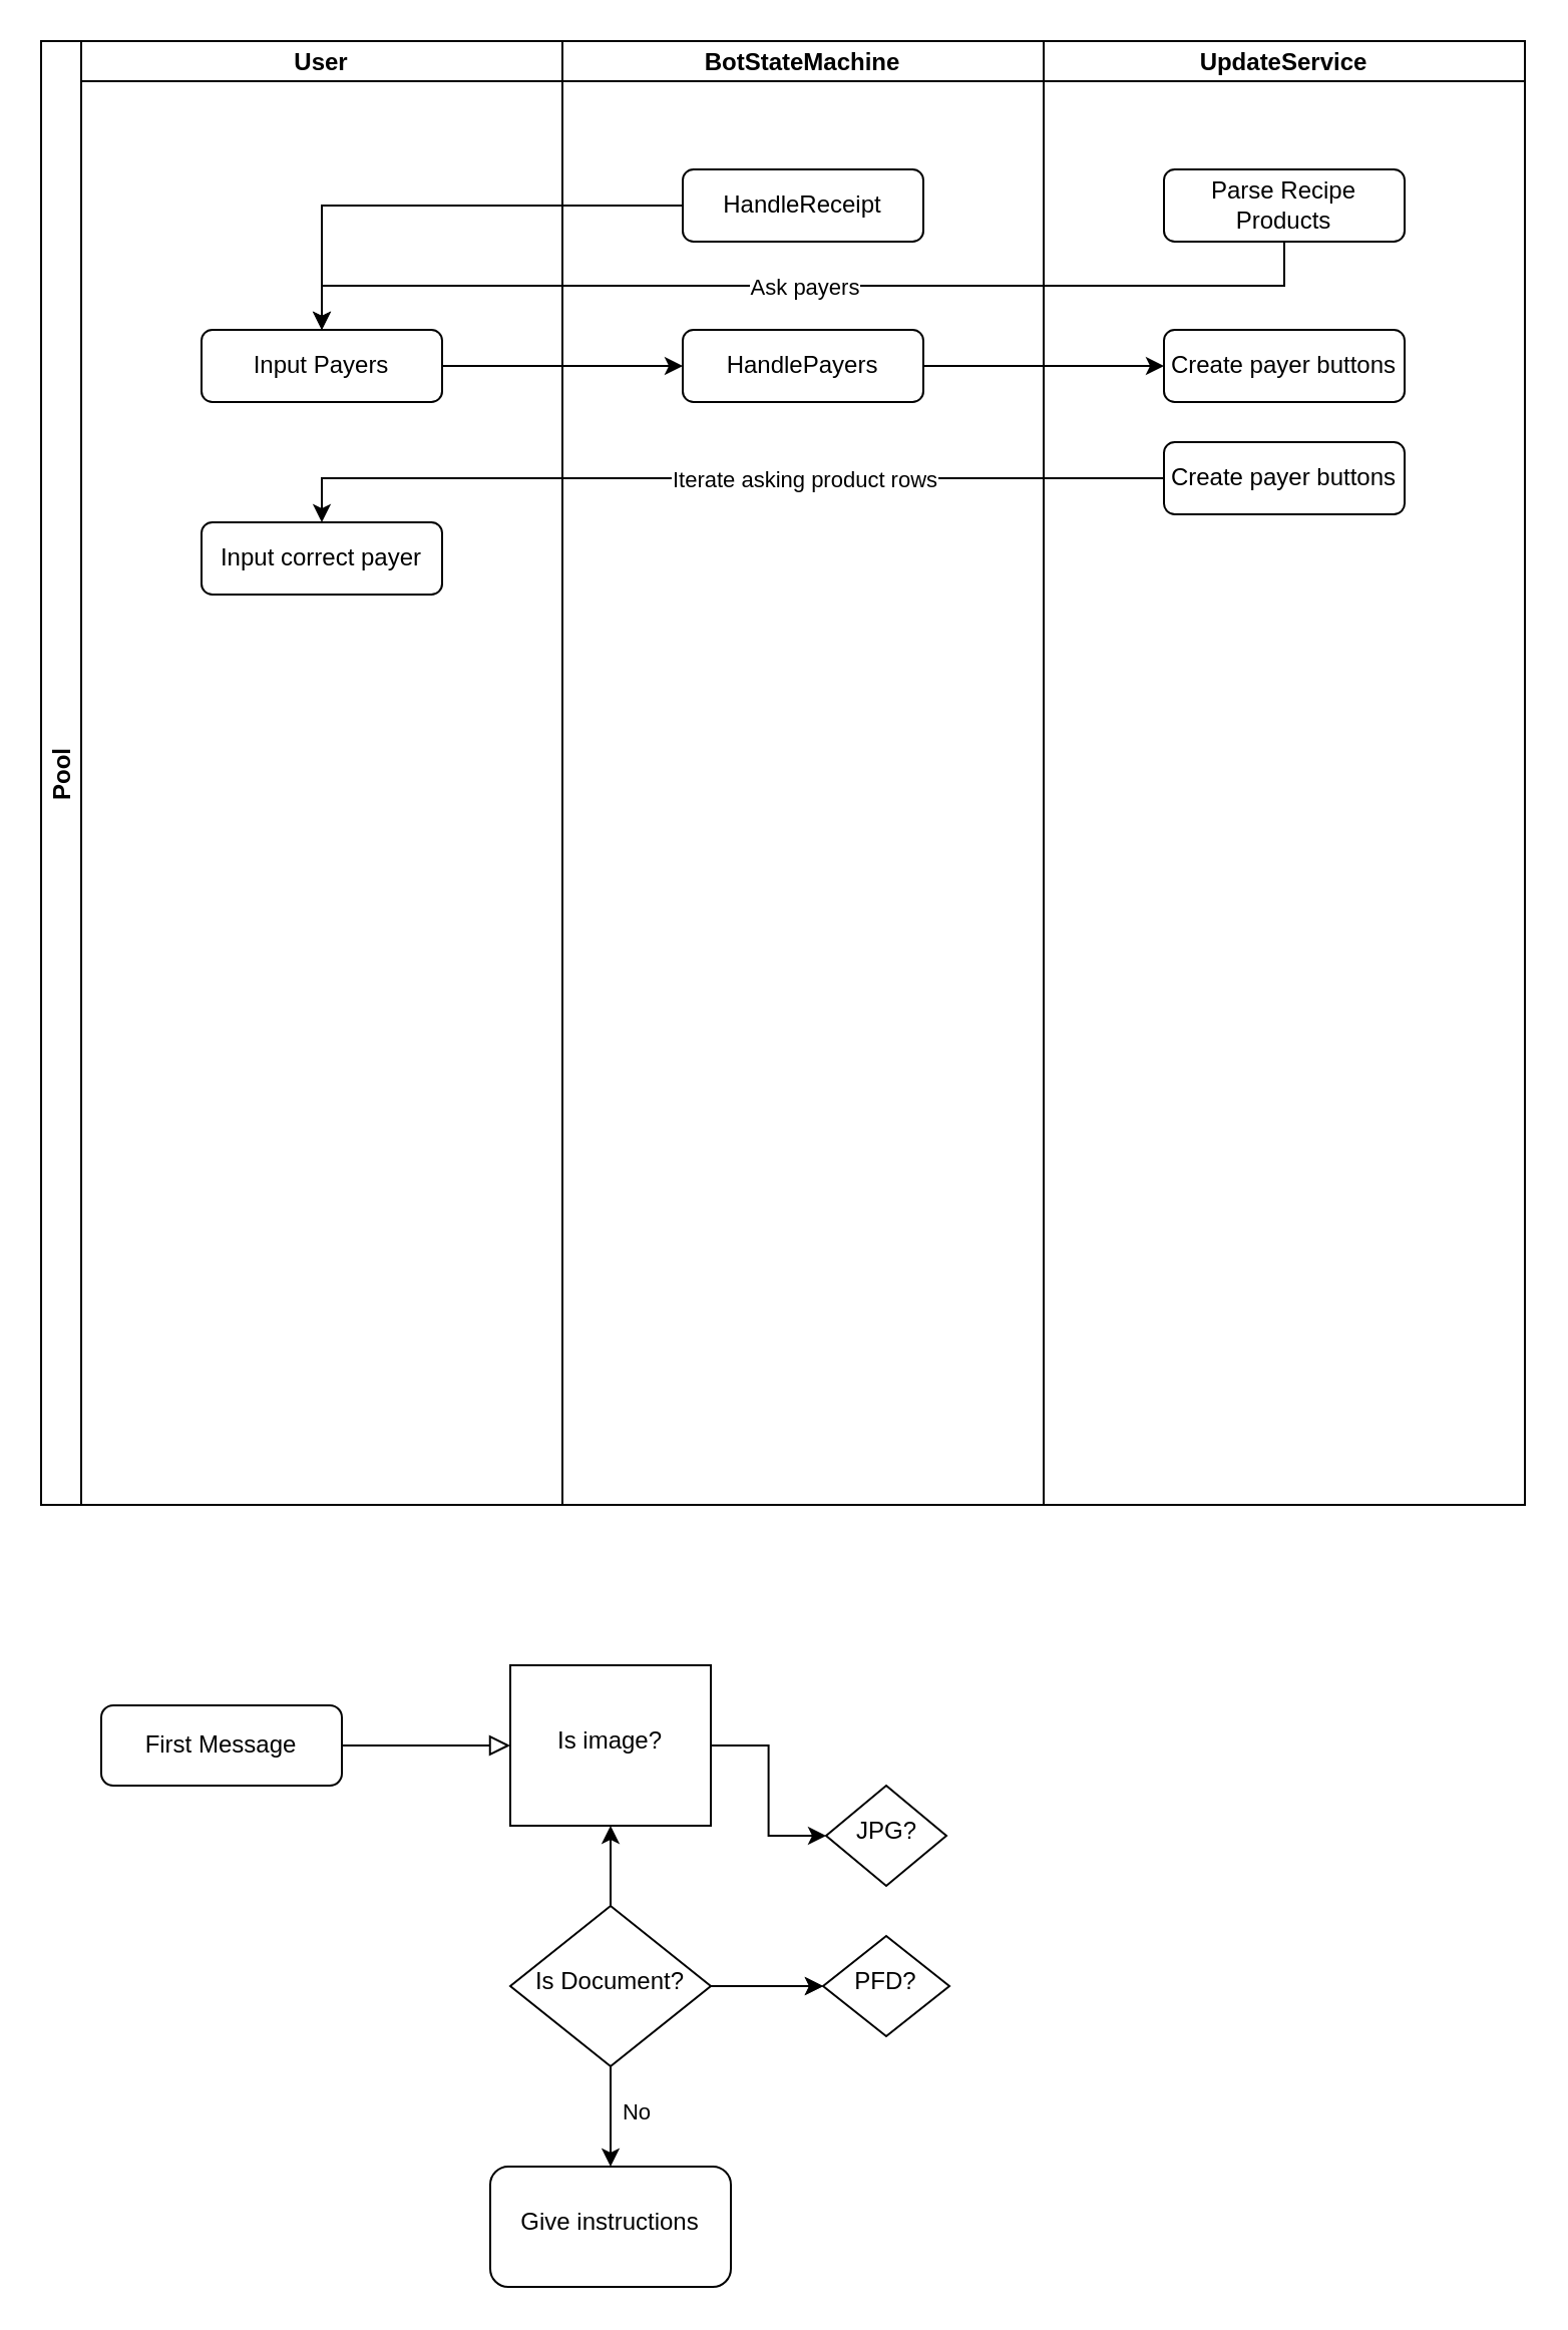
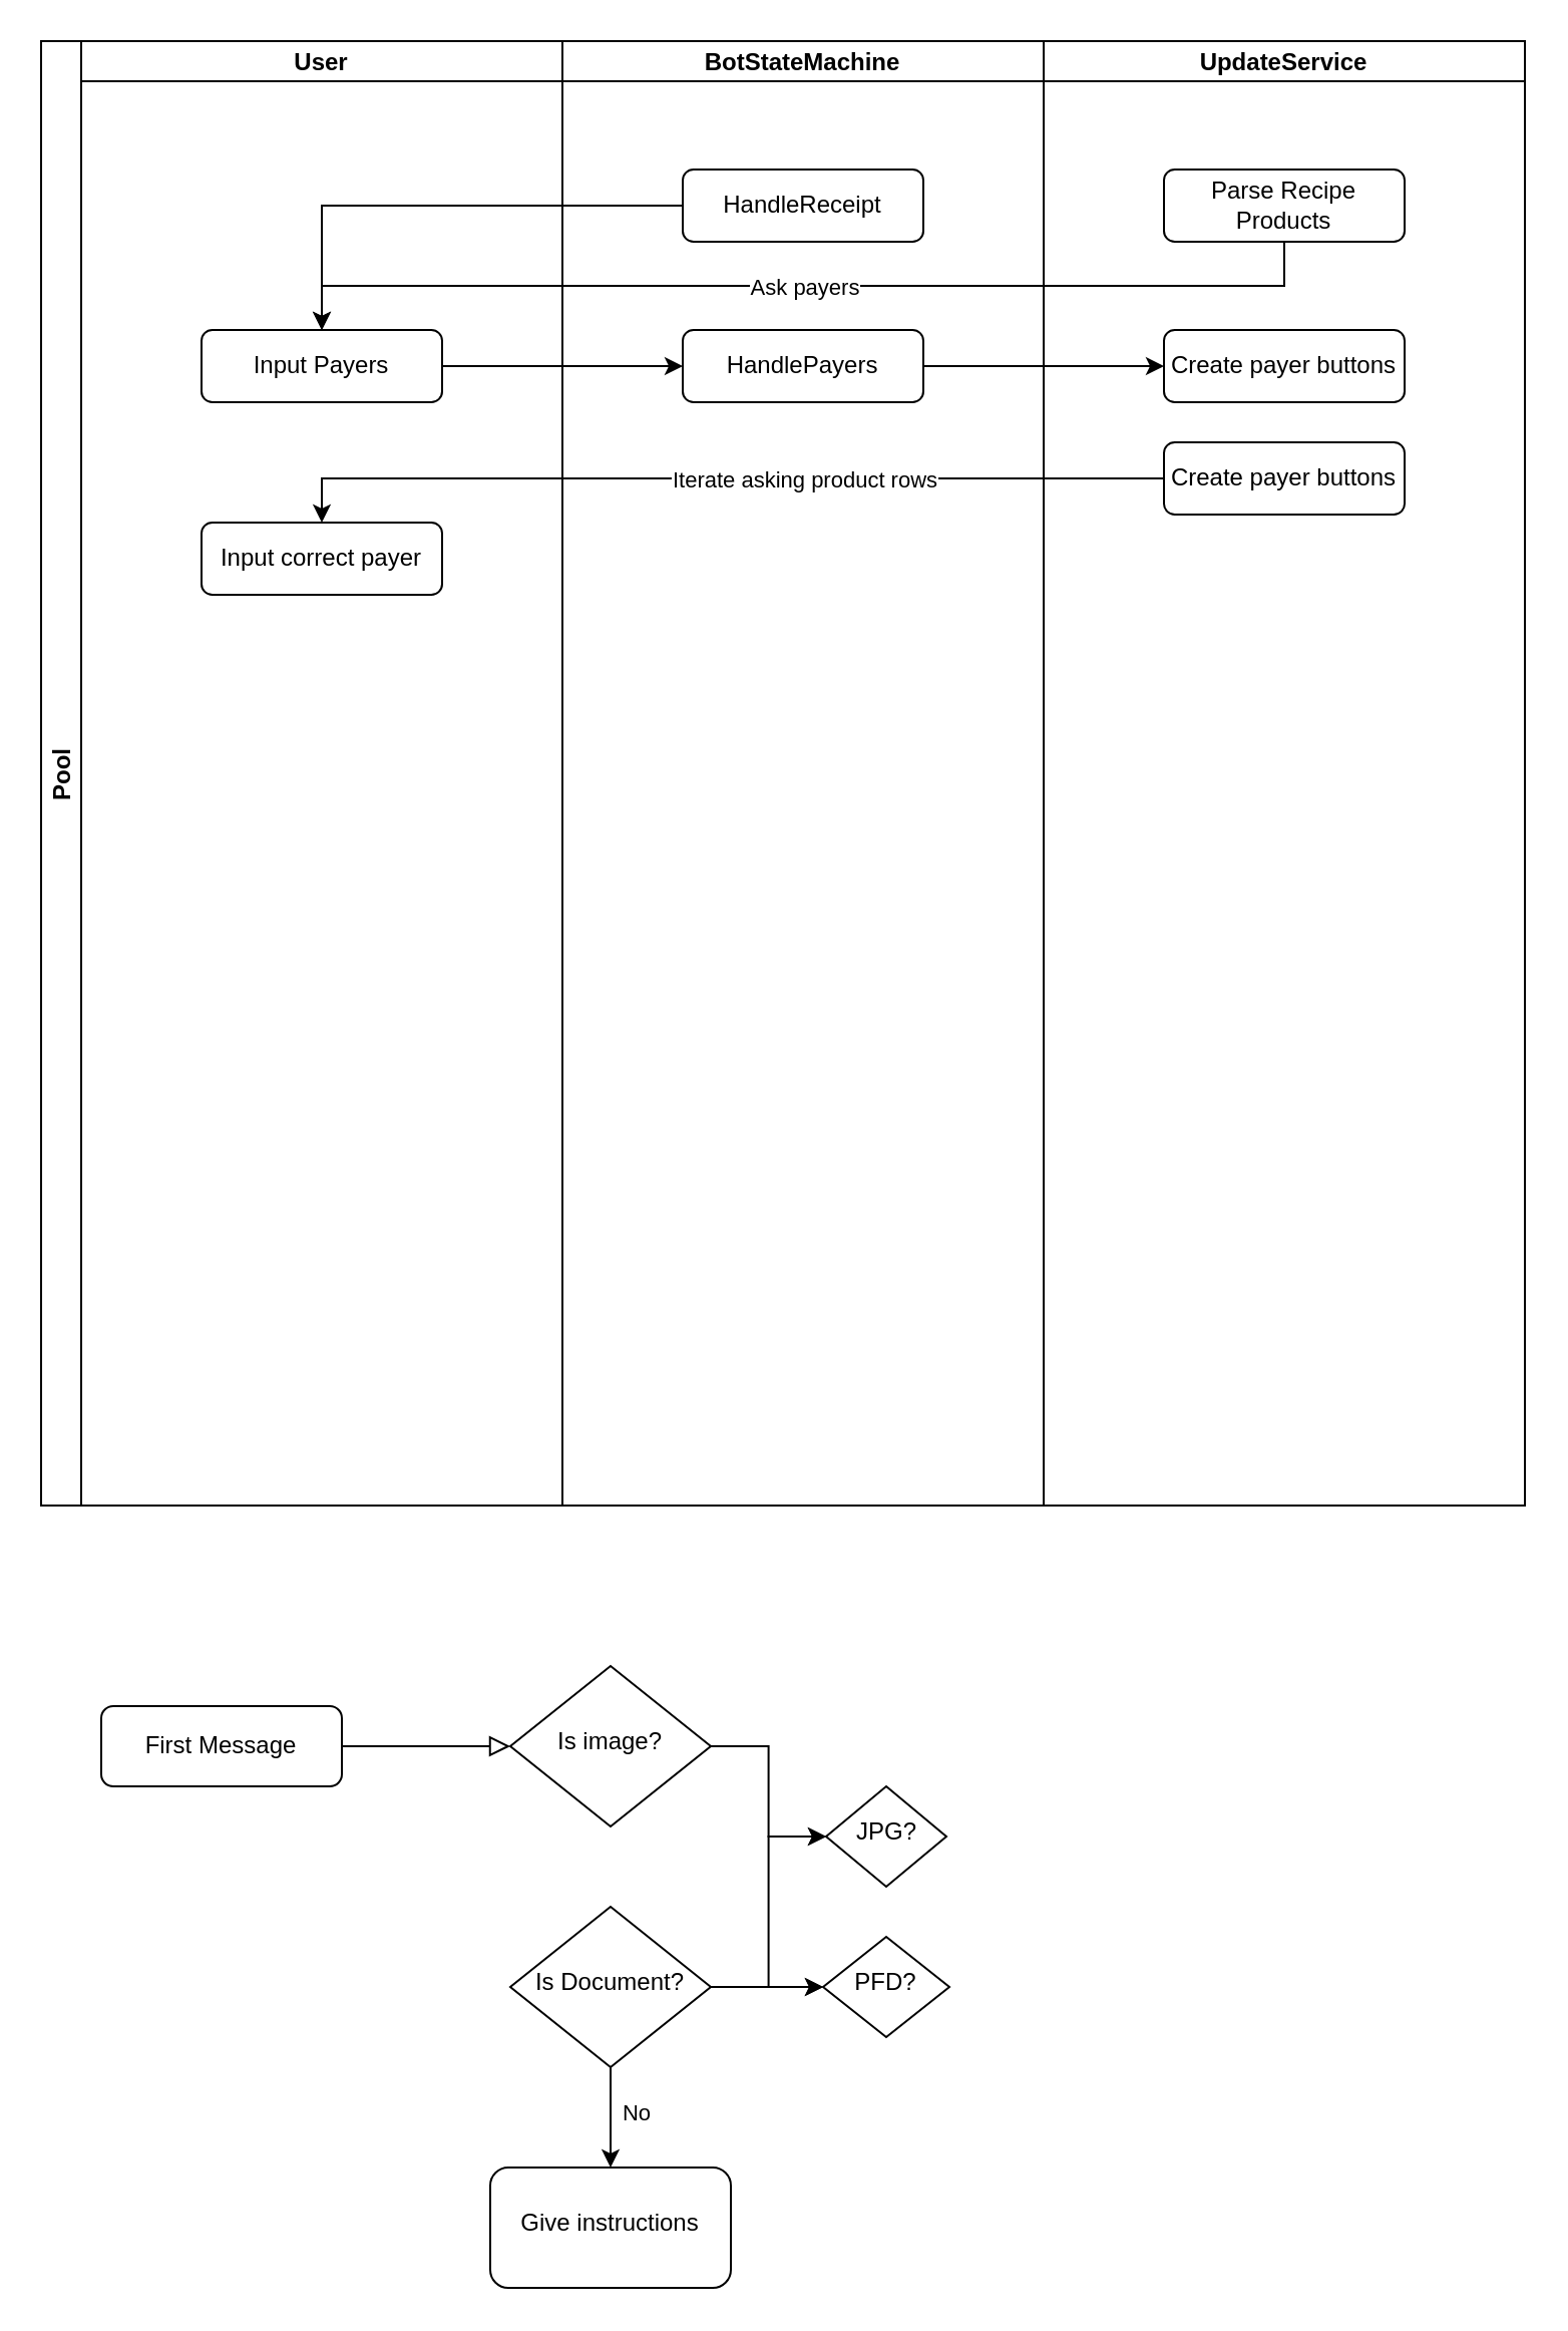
- <mxCell id="5" value="Is image?" style="whiteSpace=wrap;html=1;shadow=0;fontFamily=Helvetica;fontSize=12;align=center;strokeWidth=1;spacing=6;spacingTop=-4;rounded=0;" parent="1" vertex="1"><mxGeometry x="254" y="830" width="100" height="80" as="geometry" /></mxCell>
+ <mxCell id="5" value="Is image?" style="rhombus;whiteSpace=wrap;html=1;shadow=0;fontFamily=Helvetica;fontSize=12;align=center;strokeWidth=1;spacing=6;spacingTop=-4;" parent="1" vertex="1"><mxGeometry x="254" y="830" width="100" height="80" as="geometry" /></mxCell>
- <mxCell id="9" style="edgeStyle=orthogonalEdgeStyle;rounded=0;orthogonalLoop=1;jettySize=auto;html=1;" edge="1" parent="1" source="10" target="5"><mxGeometry relative="1" as="geometry" /></mxCell>
+ <mxCell id="9" style="edgeStyle=orthogonalEdgeStyle;rounded=0;orthogonalLoop=1;jettySize=auto;html=1;entryX=0;entryY=0.5;entryDx=0;entryDy=0;" edge="1" parent="1" source="10" target="12"><mxGeometry relative="1" as="geometry" /></mxCell>
